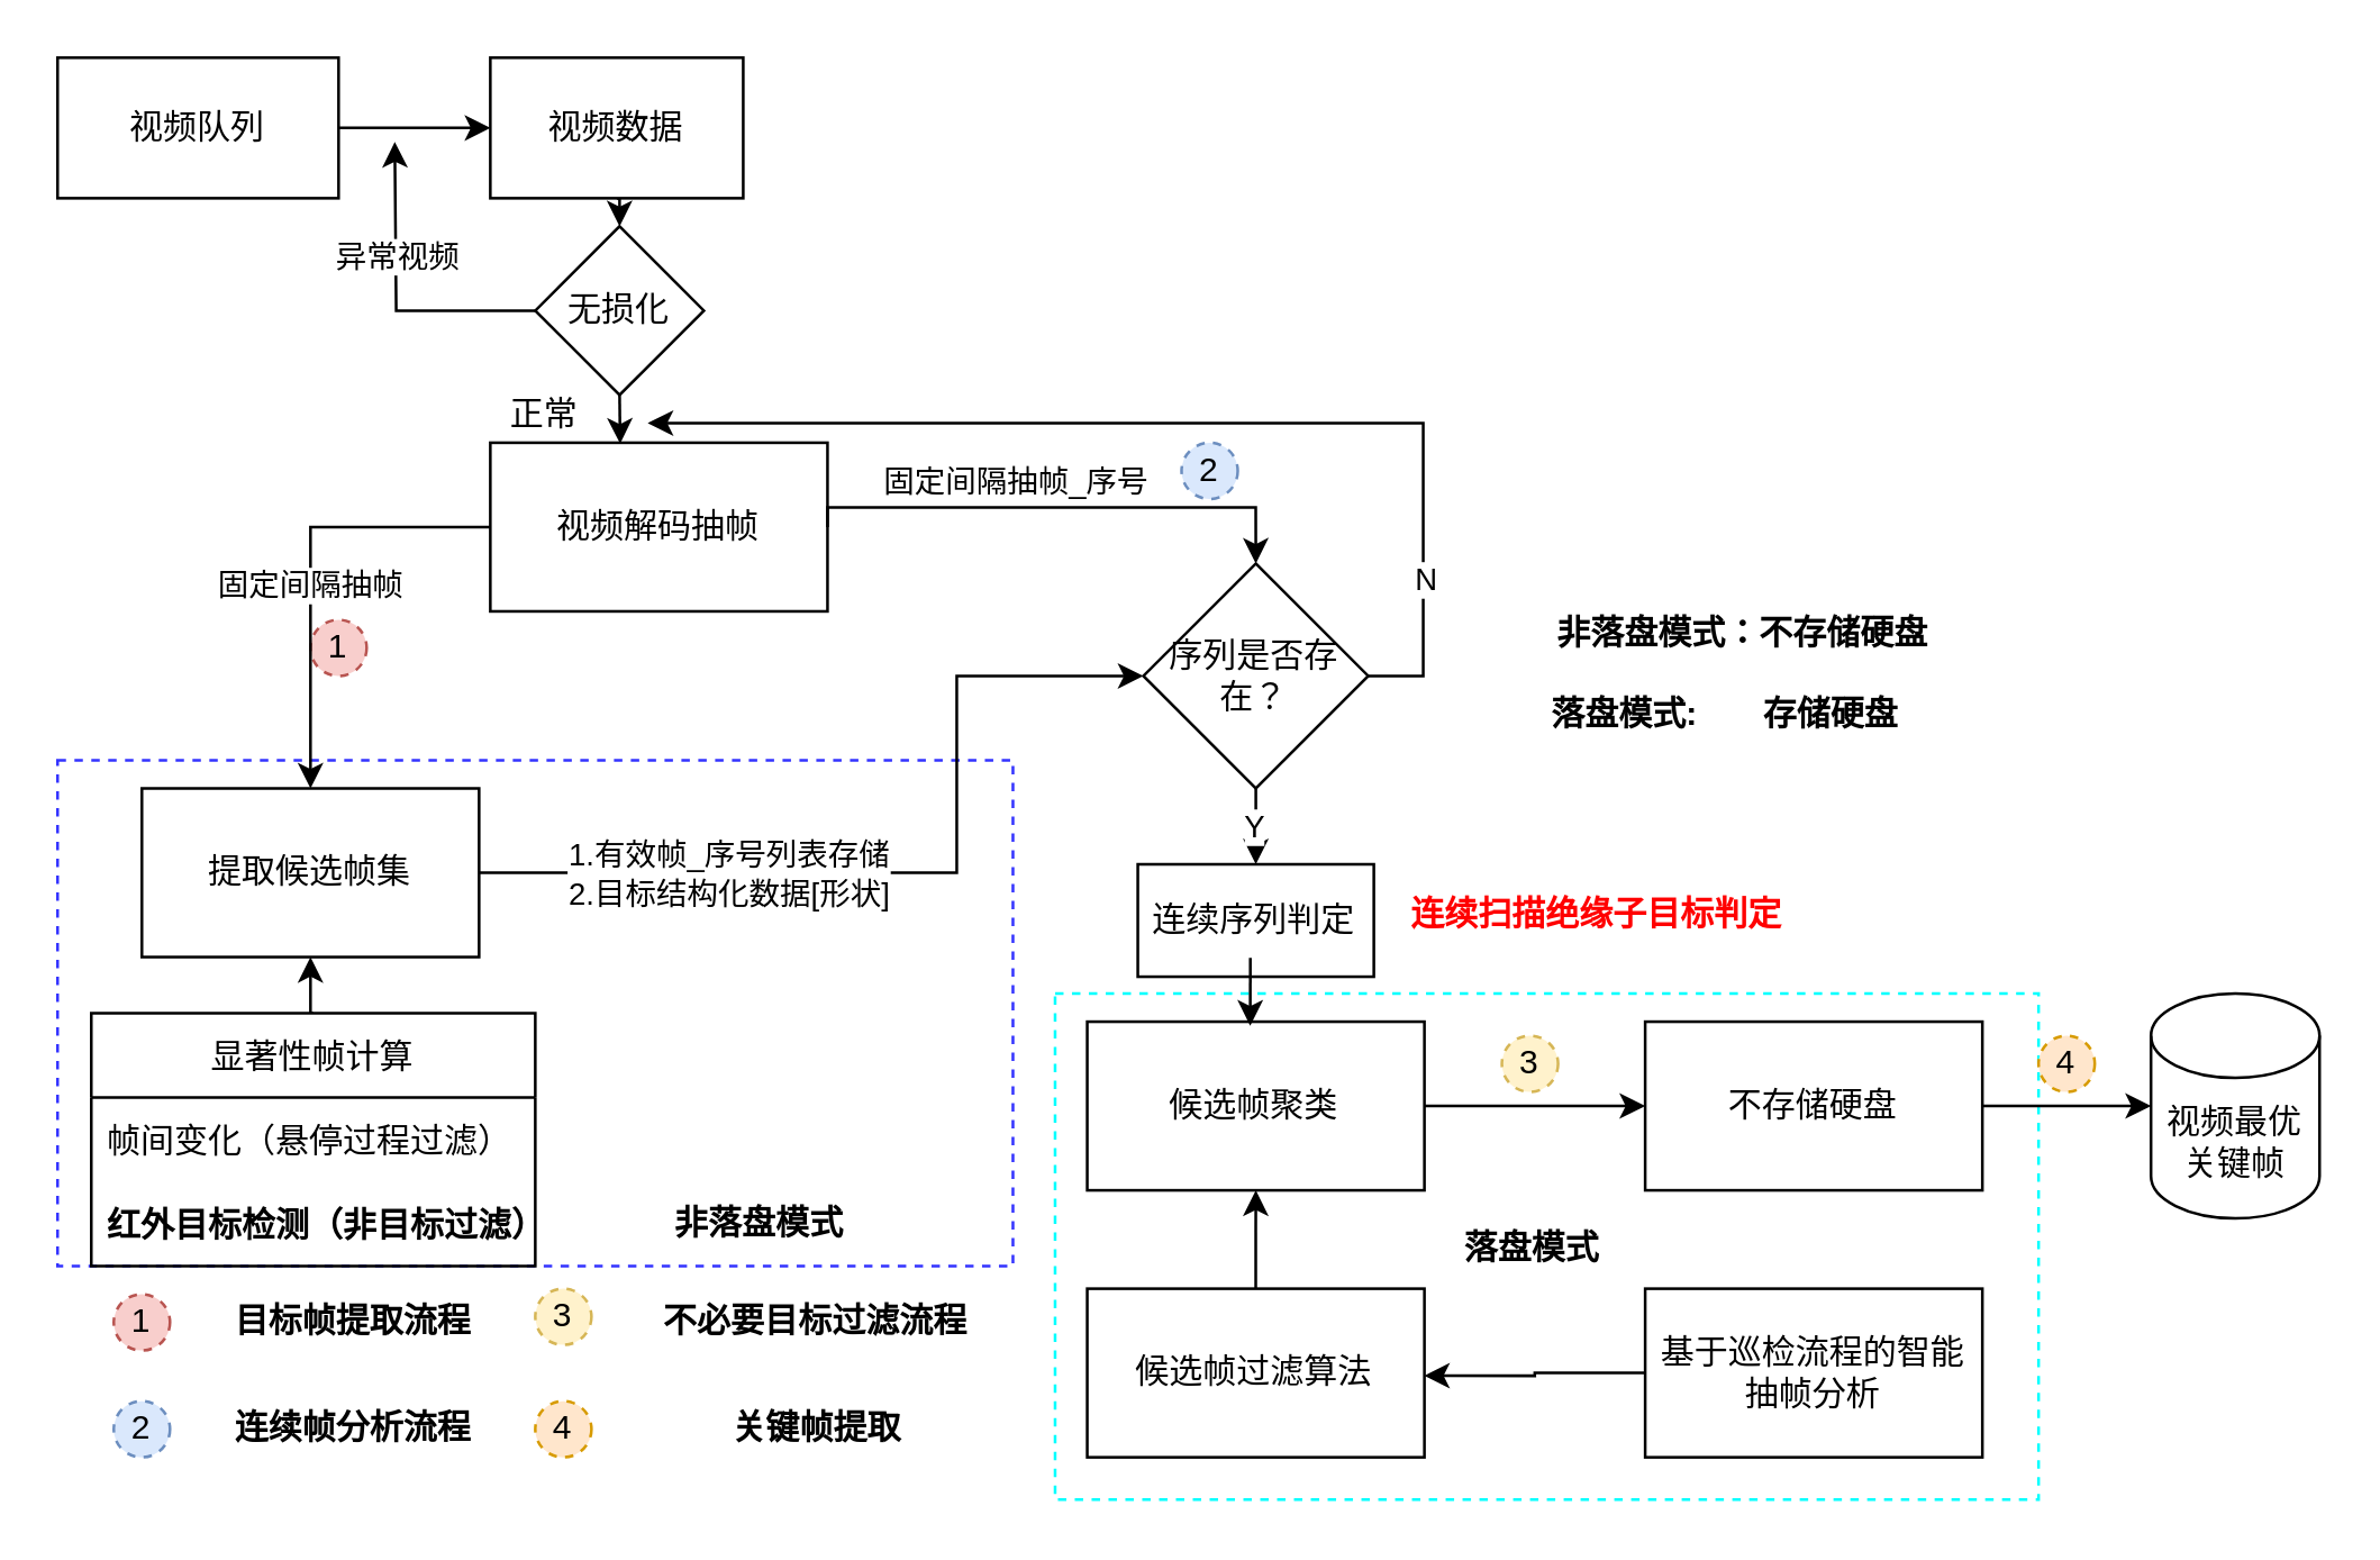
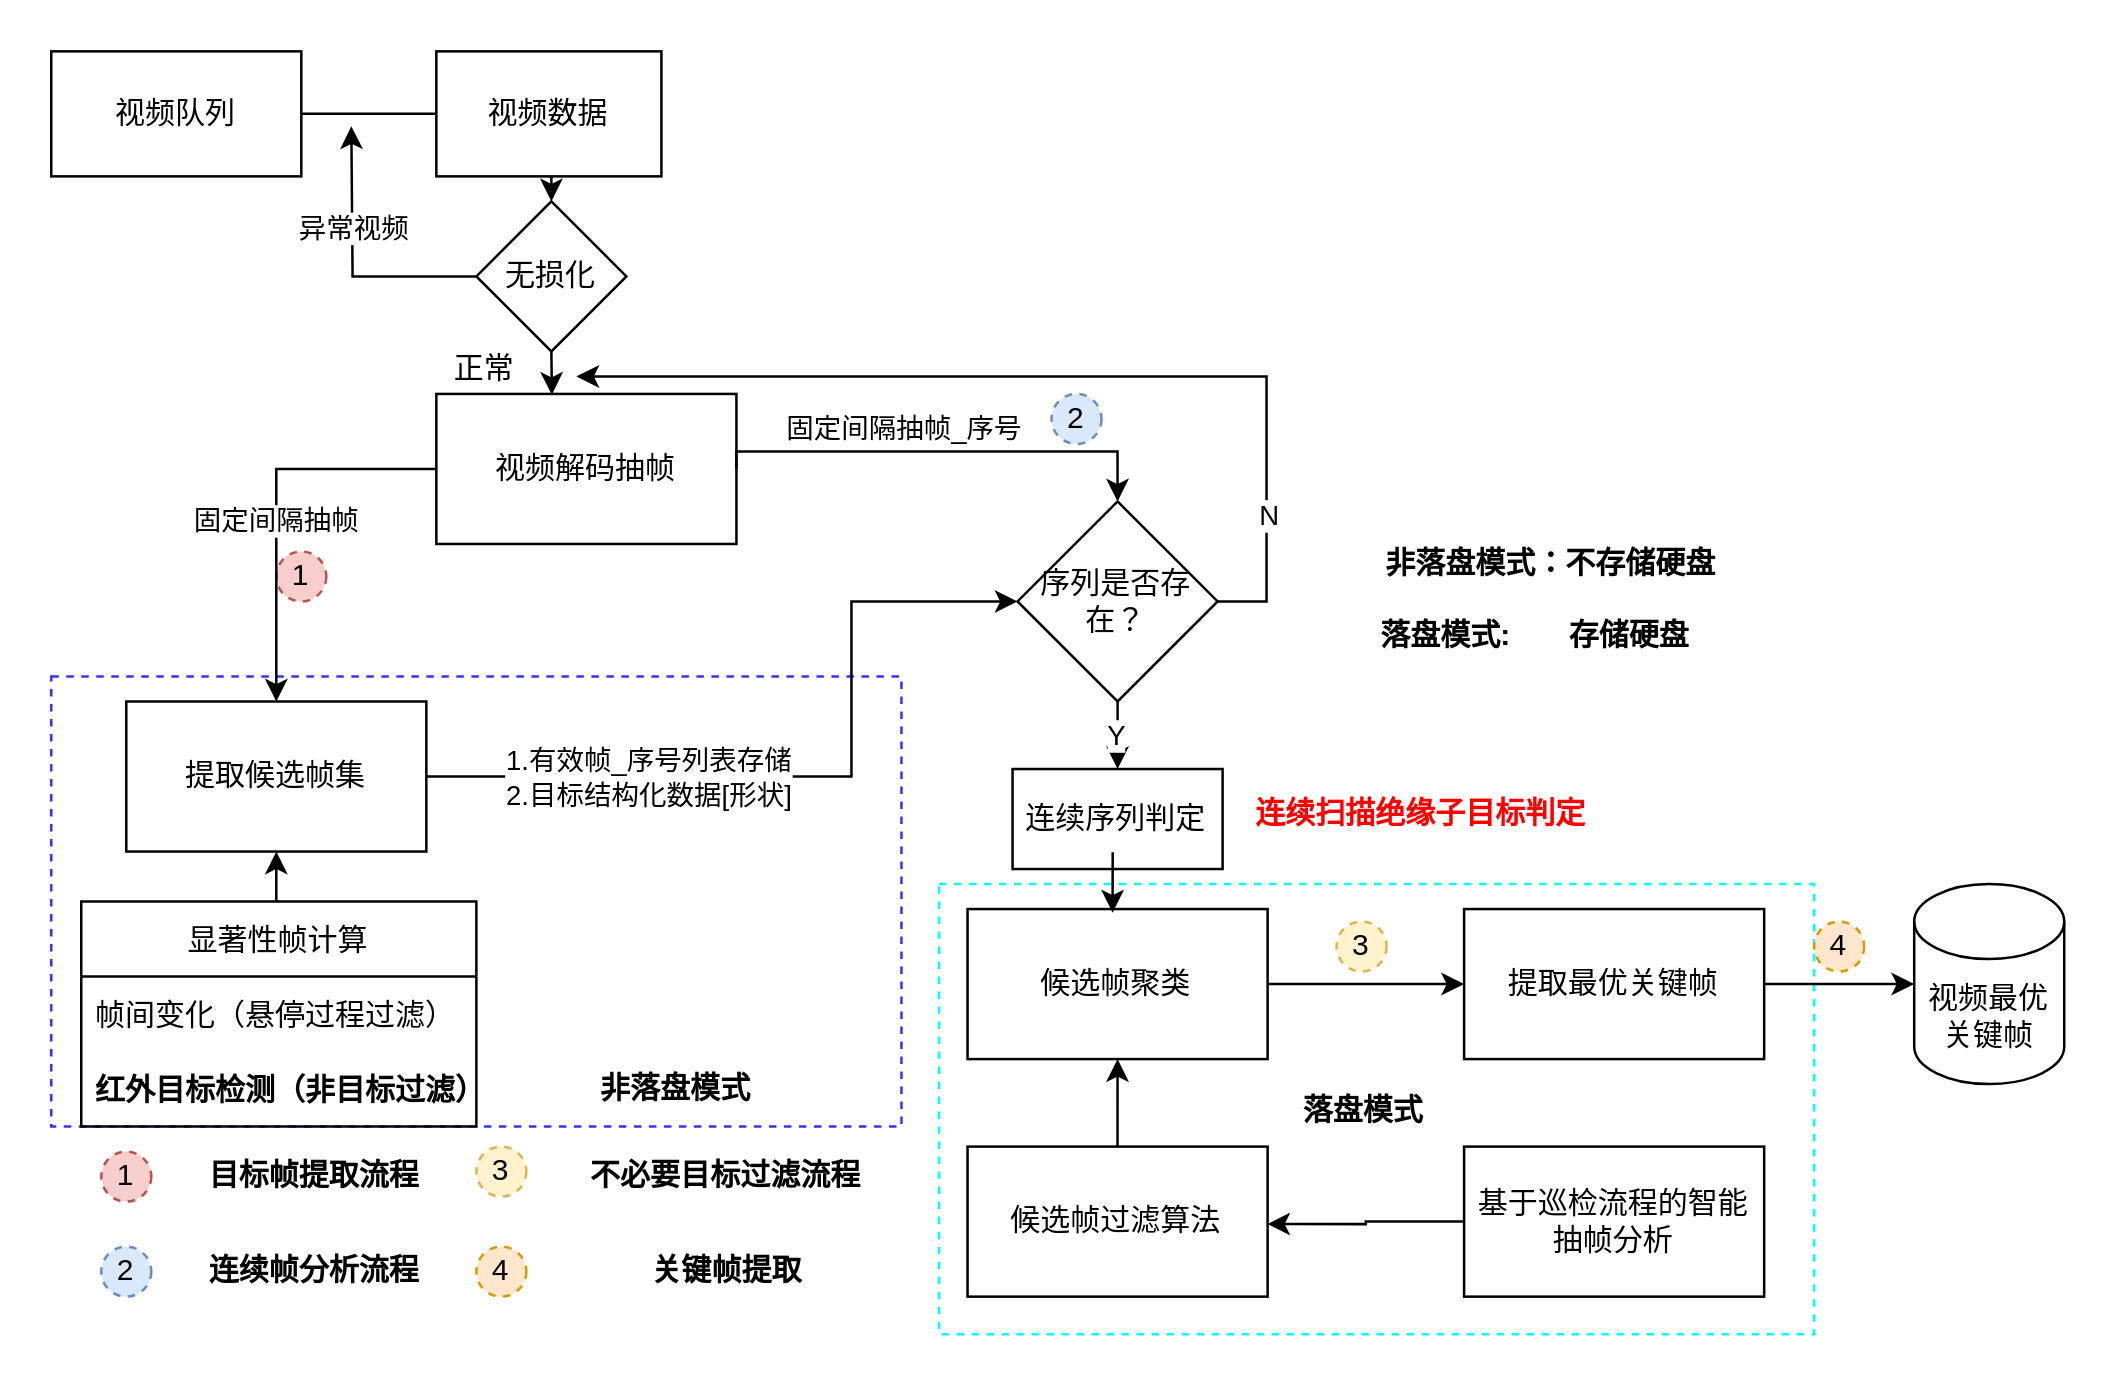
- <mxCell id="51" style="edgeStyle=orthogonalEdgeStyle;rounded=0;orthogonalLoop=1;jettySize=auto;html=1;exitX=1;exitY=0.5;exitDx=0;exitDy=0;entryX=0;entryY=0.5;entryDx=0;entryDy=0;fontColor=#000000;" edge="1" parent="1" source="52" target="21"><mxGeometry relative="1" as="geometry" /></mxCell>
+ <mxCell id="51" style="edgeStyle=orthogonalEdgeStyle;rounded=0;orthogonalLoop=1;jettySize=auto;html=1;exitX=1;exitY=0.5;exitDx=0;exitDy=0;entryX=0;entryY=0.5;entryDx=0;entryDy=0;fontColor=#000000;endArrow=none;" edge="1" parent="1" source="52" target="21"><mxGeometry relative="1" as="geometry" /></mxCell>
- <mxCell id="11" value="不存储硬盘" style="rounded=0;whiteSpace=wrap;html=1;" parent="1" vertex="1"><mxGeometry x="585" y="363" width="120" height="60" as="geometry" /></mxCell>
+ <mxCell id="11" value="提取最优关键帧" style="rounded=0;whiteSpace=wrap;html=1;" parent="1" vertex="1"><mxGeometry x="585" y="363" width="120" height="60" as="geometry" /></mxCell>
